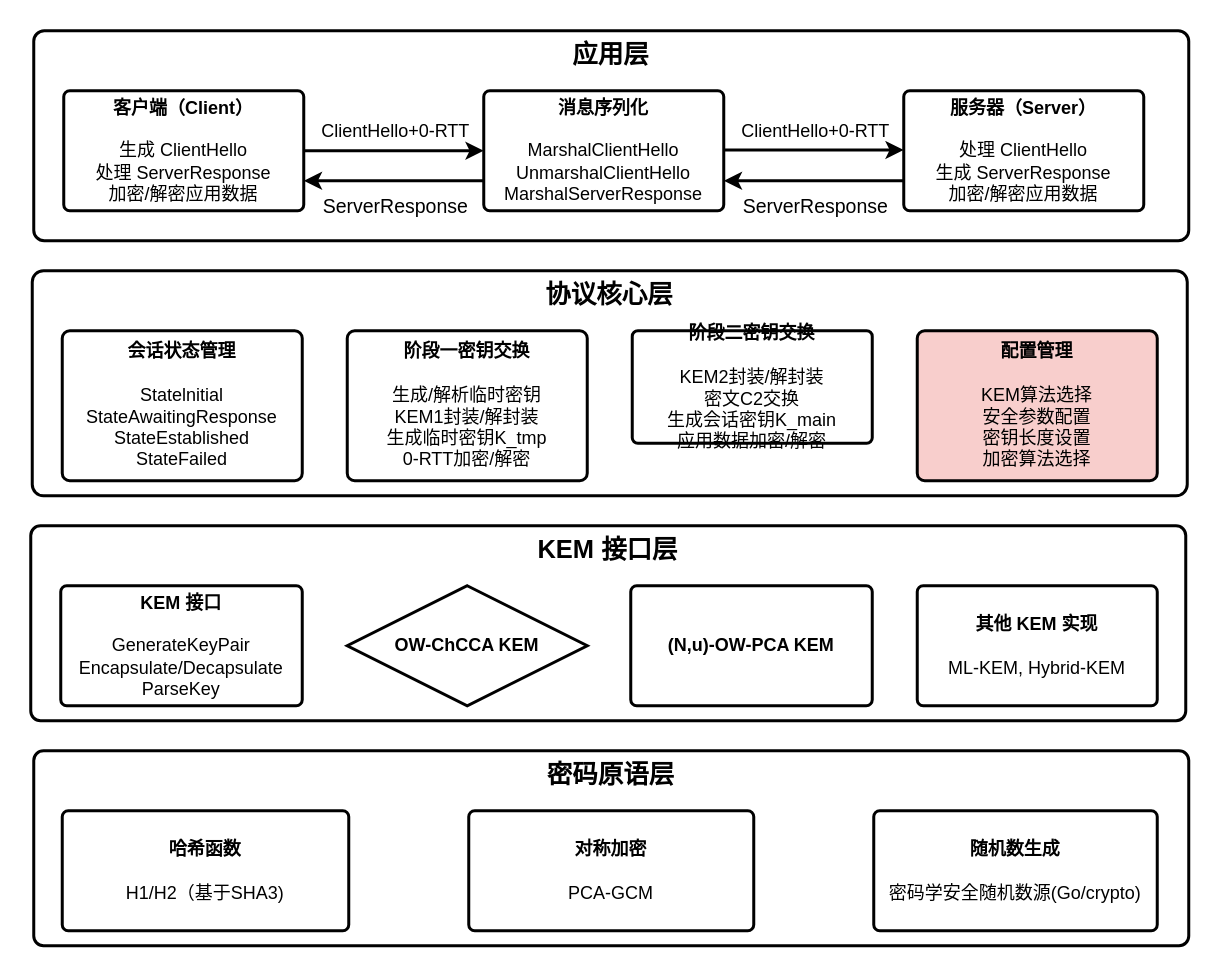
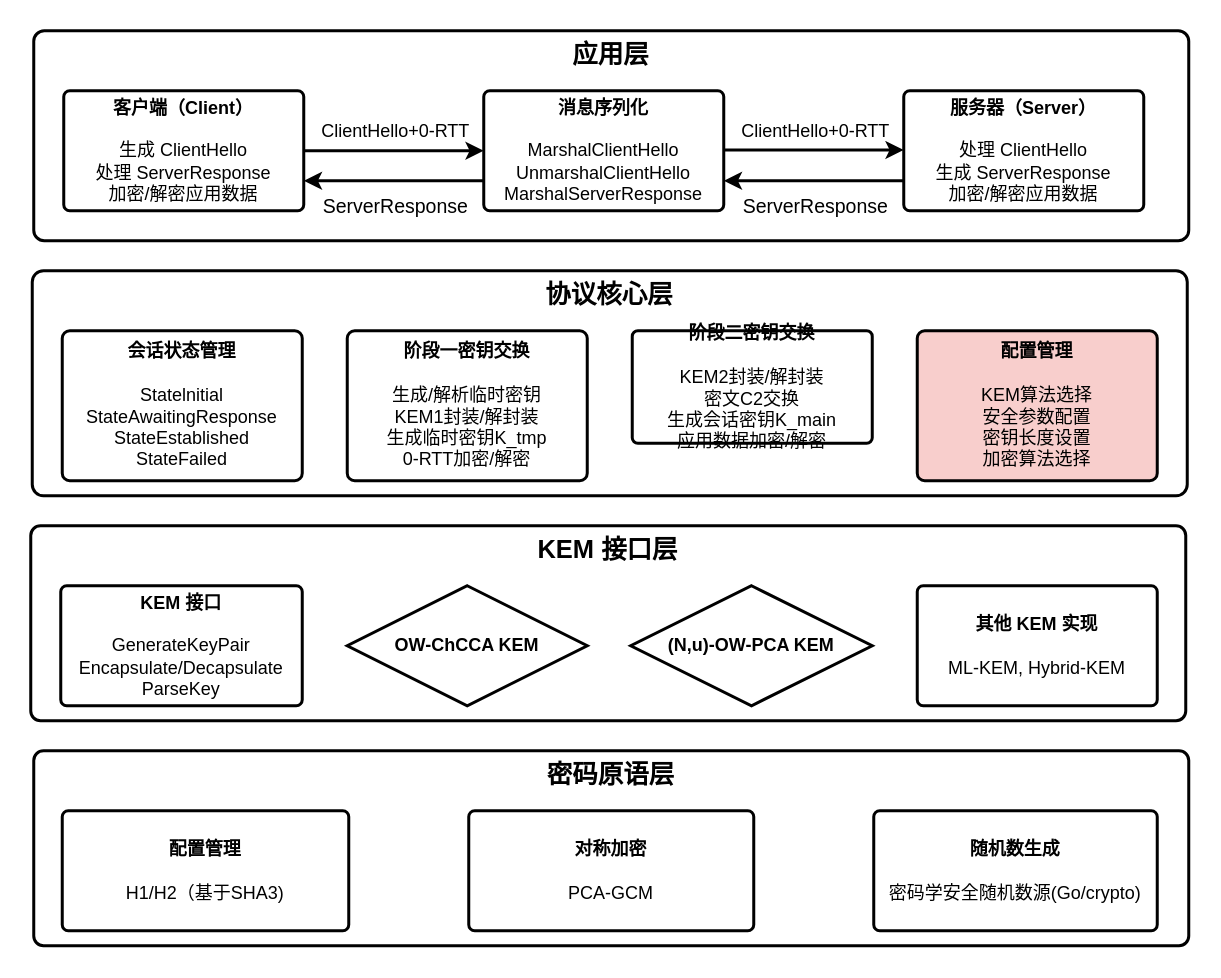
- <mxCell id="6" value="&lt;b&gt;(N,u)-OW-PCA KEM&lt;/b&gt;" style="rounded=1;whiteSpace=wrap;html=1;align=center;imageHeight=24;arcSize=5;container=0;strokeWidth=2;" vertex="1" parent="2"><mxGeometry x="400" y="40" width="161" height="80" as="geometry" /></mxCell>
+ <mxCell id="6" value="&lt;b&gt;(N,u)-OW-PCA KEM&lt;/b&gt;" style="rhombus;whiteSpace=wrap;html=1;align=center;imageHeight=24;arcSize=5;container=0;strokeWidth=2;" vertex="1" parent="2"><mxGeometry x="400" y="40" width="161" height="80" as="geometry" /></mxCell>
- <mxCell id="9" value="&lt;b&gt;哈希函数&lt;/b&gt;&lt;div&gt;&lt;b&gt;&lt;br&gt;&lt;/b&gt;&lt;div&gt;H1/H2（基于SHA3)&lt;/div&gt;&lt;/div&gt;" style="rounded=1;whiteSpace=wrap;html=1;align=center;imageHeight=24;arcSize=5;container=0;strokeWidth=2;" vertex="1" parent="1"><mxGeometry x="41" y="540" width="191" height="80" as="geometry" /></mxCell>
+ <mxCell id="9" value="&lt;b&gt;配置管理&lt;/b&gt;&lt;div&gt;&lt;b&gt;&lt;br&gt;&lt;/b&gt;&lt;div&gt;H1/H2（基于SHA3)&lt;/div&gt;&lt;/div&gt;" style="rounded=1;whiteSpace=wrap;html=1;align=center;imageHeight=24;arcSize=5;container=0;strokeWidth=2;" vertex="1" parent="1"><mxGeometry x="41" y="540" width="191" height="80" as="geometry" /></mxCell>
